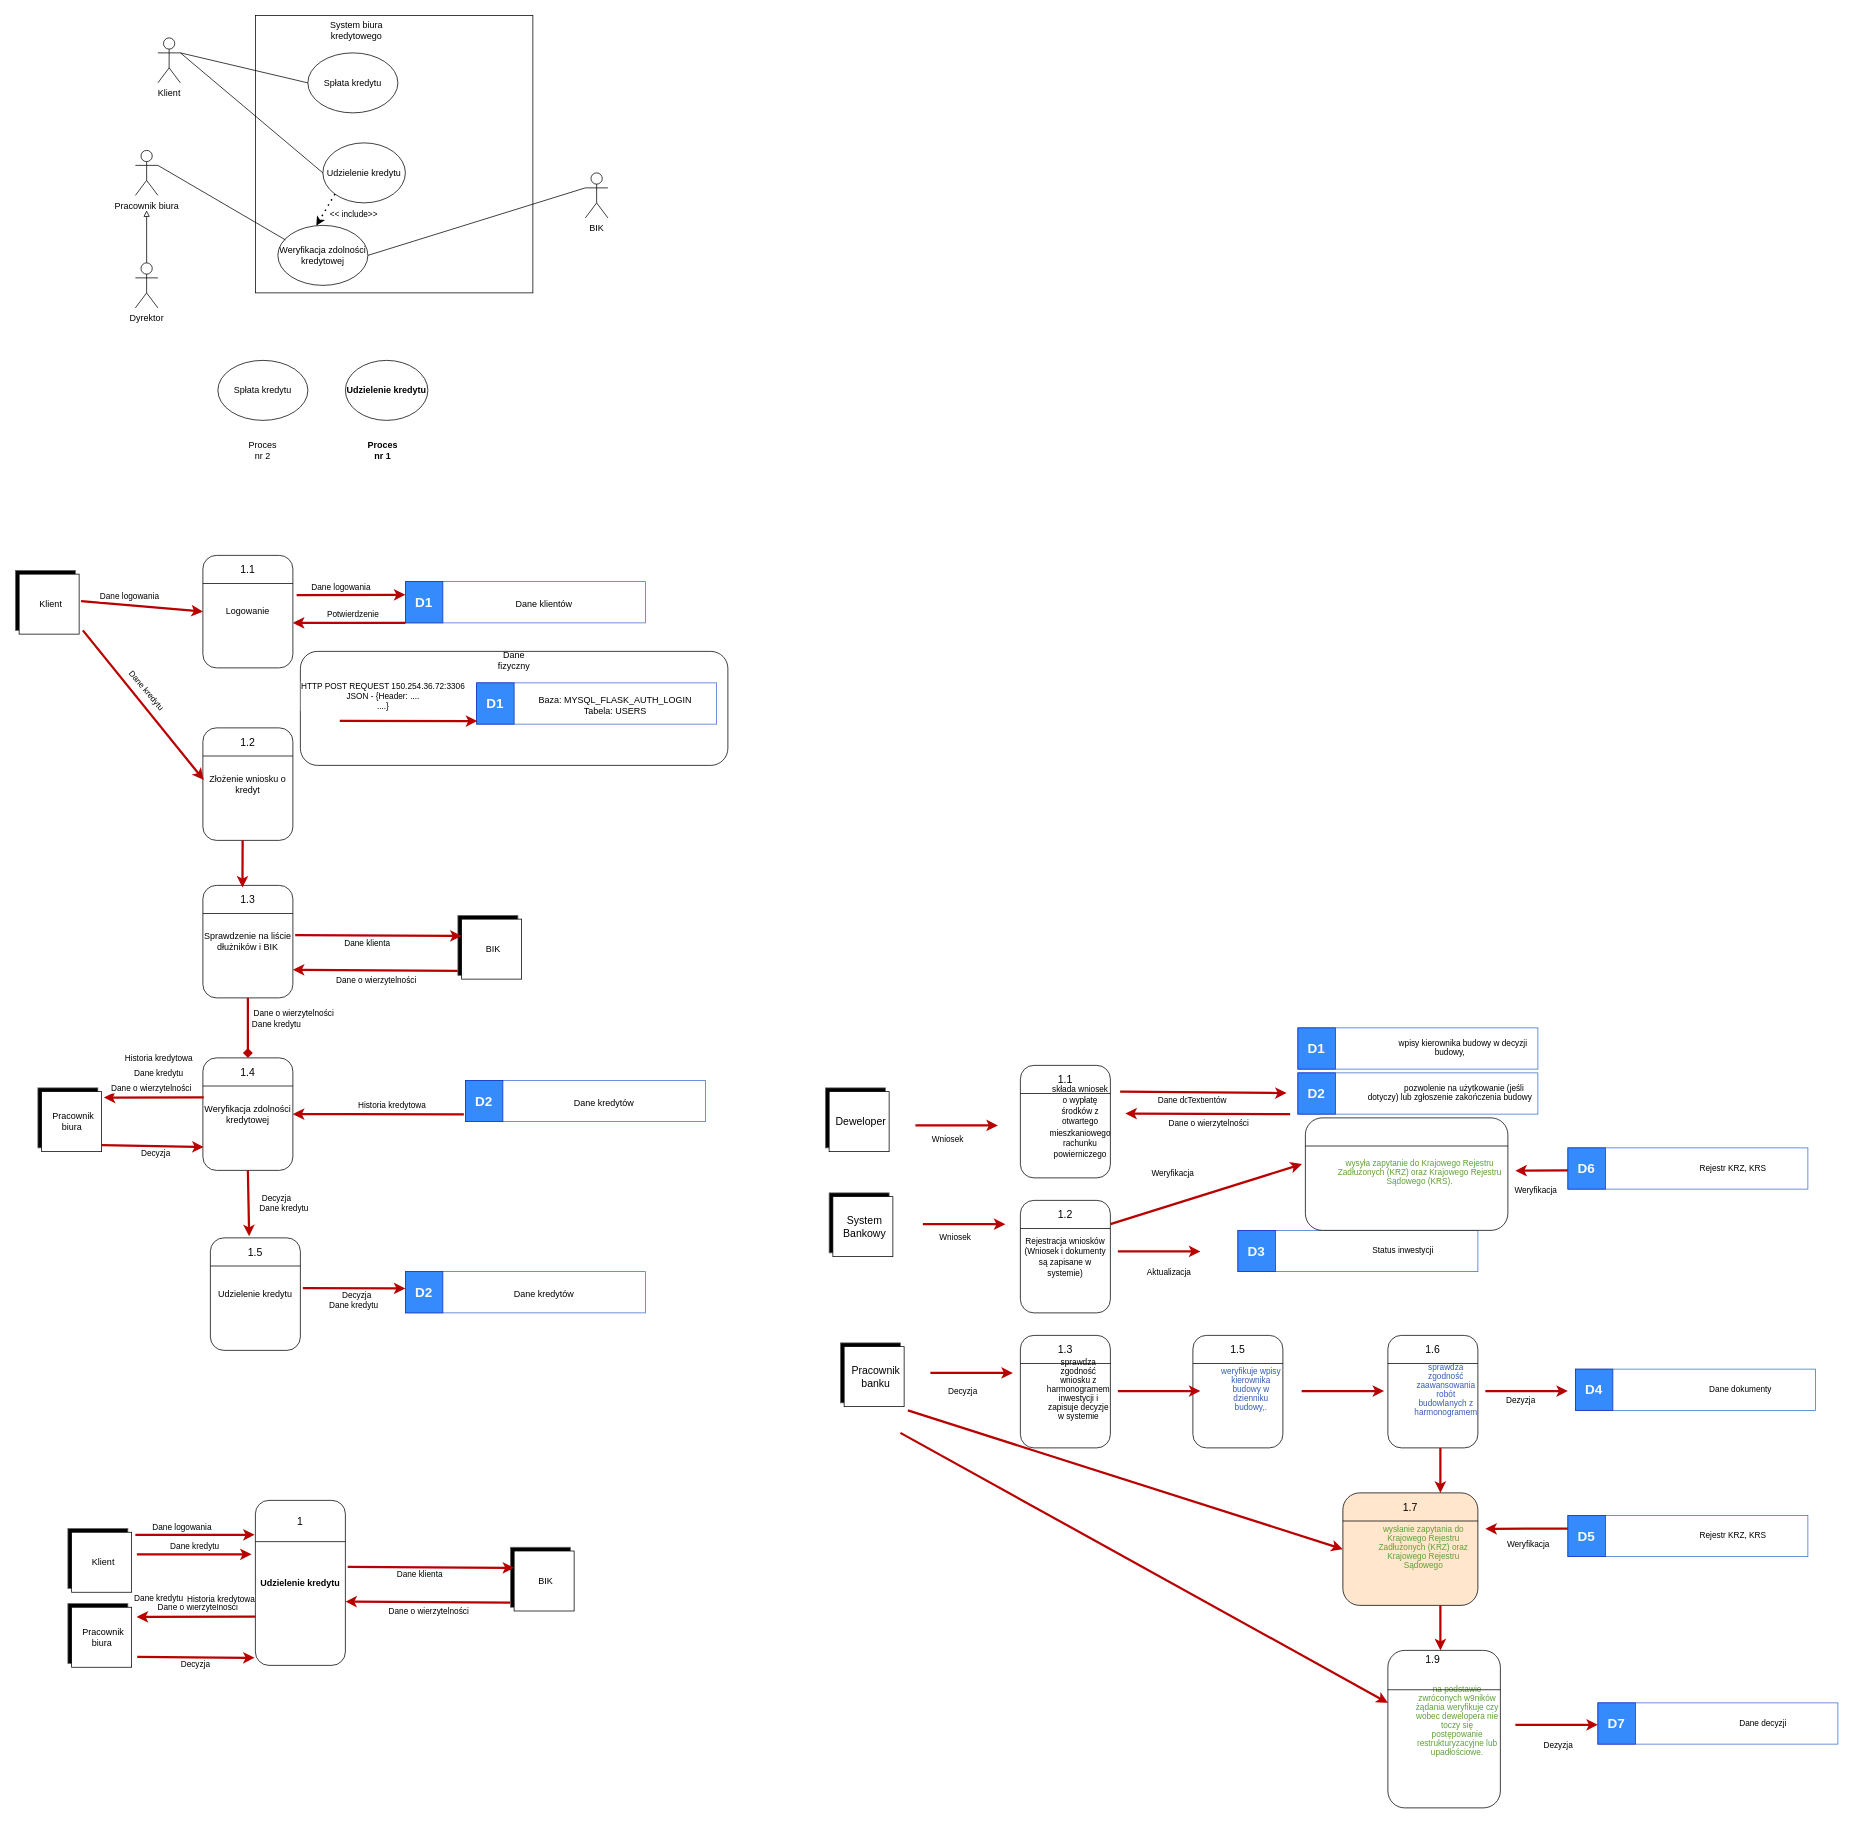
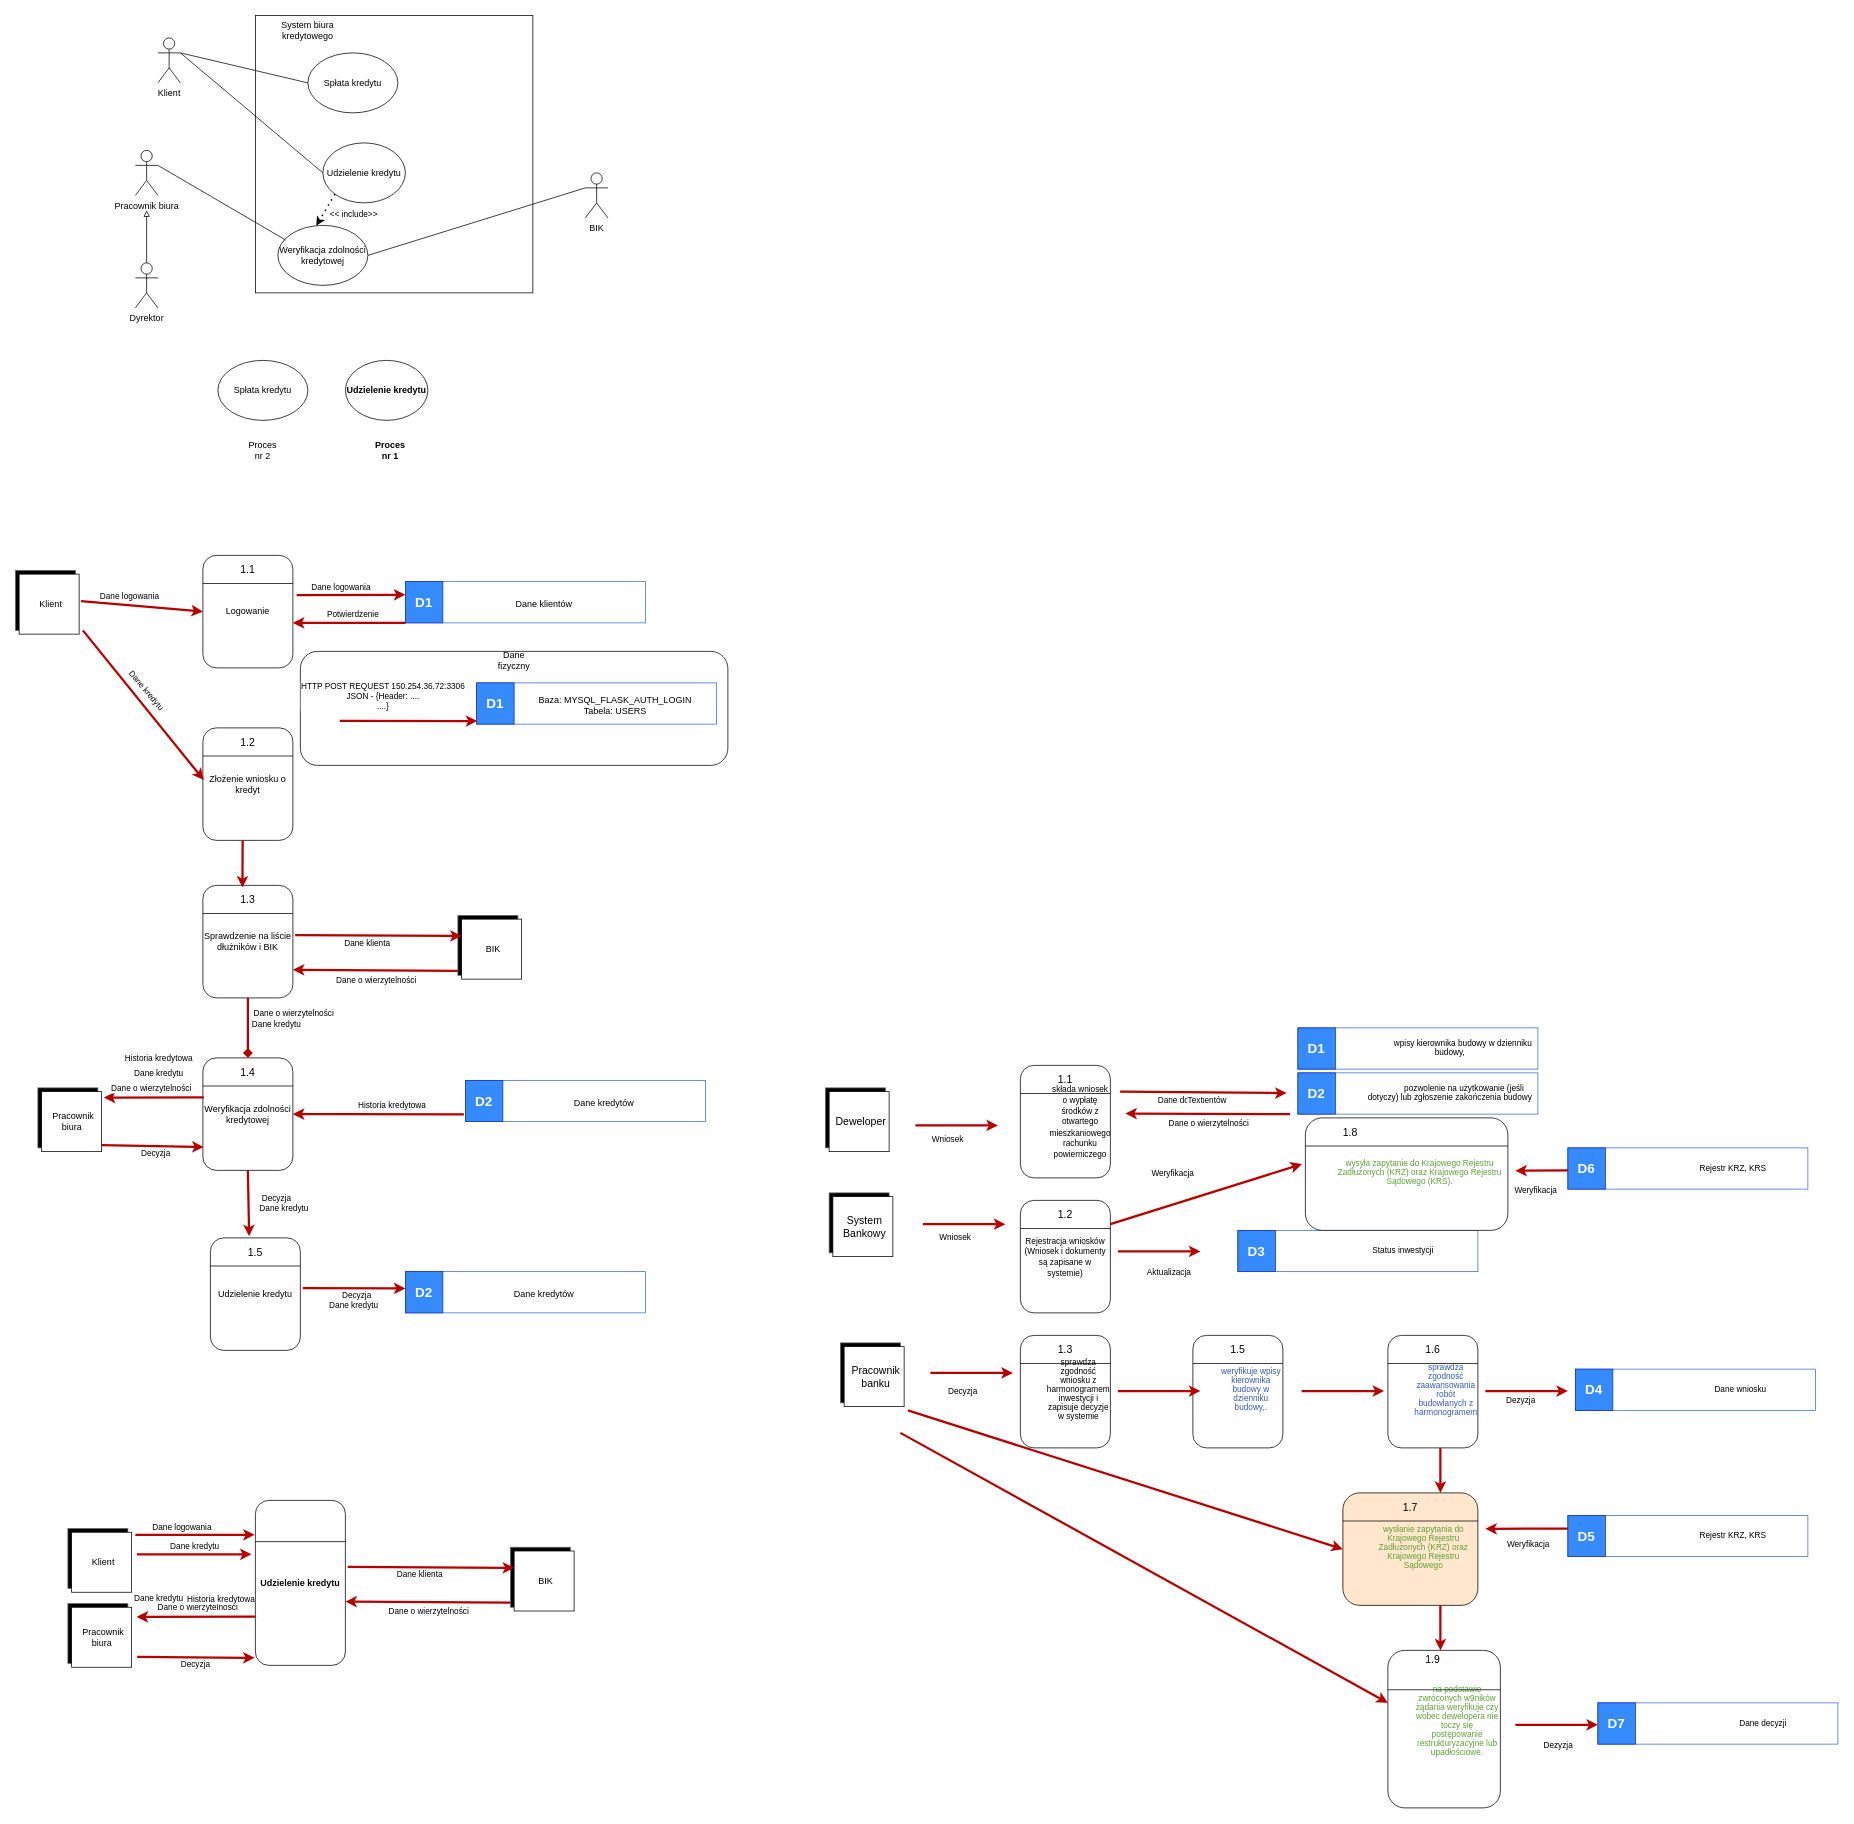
- <mxCell id="24" value="System biura kredytowego" style="text;html=1;strokeColor=none;fillColor=none;align=center;verticalAlign=middle;whiteSpace=wrap;rounded=0;" parent="1" vertex="1"><mxGeometry x="415" y="30" width="120" height="20" as="geometry" /></mxCell>
+ <mxCell id="24" value="System biura kredytowego" style="text;html=1;strokeColor=none;fillColor=none;align=center;verticalAlign=middle;whiteSpace=wrap;rounded=0;" parent="1" vertex="1"><mxGeometry x="350" y="30" width="120" height="20" as="geometry" /></mxCell>
- <mxCell id="108" value="Proces nr 1" style="text;html=1;strokeColor=none;fillColor=none;align=center;verticalAlign=middle;whiteSpace=wrap;rounded=0;fontStyle=1" parent="1" vertex="1"><mxGeometry x="490" y="590" width="40" height="20" as="geometry" /></mxCell>
+ <mxCell id="108" value="Proces nr 1" style="text;html=1;strokeColor=none;fillColor=none;align=center;verticalAlign=middle;whiteSpace=wrap;rounded=0;fontStyle=1" parent="1" vertex="1"><mxGeometry x="500" y="590" width="40" height="20" as="geometry" /></mxCell>
- <mxCell id="225" value="&lt;p style=&quot;margin: 0px 0px 8px 36px; text-indent: 34.8px; font-style: normal; font-variant-caps: normal; font-stretch: normal; font-size: 11px; line-height: normal; font-size-adjust: none; font-kerning: auto; font-variant-alternates: normal; font-variant-ligatures: normal; font-variant-numeric: normal; font-variant-east-asian: normal; font-variant-position: normal; font-variant-emoji: normal; font-feature-settings: normal; font-optical-sizing: auto; font-variation-settings: normal;&quot;&gt;wpisy kierownika budowy w decyzji budowy,&lt;br&gt;&lt;/p&gt;" style="text;html=1;strokeColor=none;fillColor=none;align=center;verticalAlign=middle;whiteSpace=wrap;rounded=0;" vertex="1" parent="222"><mxGeometry x="50" width="270" height="60" as="geometry" /></mxCell>
+ <mxCell id="225" value="&lt;p style=&quot;margin: 0px 0px 8px 36px; text-indent: 34.8px; font-style: normal; font-variant-caps: normal; font-stretch: normal; font-size: 11px; line-height: normal; font-size-adjust: none; font-kerning: auto; font-variant-alternates: normal; font-variant-ligatures: normal; font-variant-numeric: normal; font-variant-east-asian: normal; font-variant-position: normal; font-variant-emoji: normal; font-feature-settings: normal; font-optical-sizing: auto; font-variation-settings: normal;&quot;&gt;wpisy kierownika budowy w dzienniku budowy,&lt;br&gt;&lt;/p&gt;" style="text;html=1;strokeColor=none;fillColor=none;align=center;verticalAlign=middle;whiteSpace=wrap;rounded=0;" vertex="1" parent="222"><mxGeometry x="50" width="270" height="60" as="geometry" /></mxCell>
+ <mxCell id="253" value="&lt;font style=&quot;font-size: 14px&quot;&gt;1.8&lt;/font&gt;" style="text;html=1;strokeColor=none;fillColor=none;align=center;verticalAlign=middle;whiteSpace=wrap;rounded=0;" vertex="1" parent="251"><mxGeometry x="10" width="100" height="37.5" as="geometry" /></mxCell>
- <mxCell id="218" value="&lt;p style=&quot;margin: 0px 0px 8px 36px; text-indent: 34.8px; font-style: normal; font-variant-caps: normal; font-stretch: normal; font-size: 11px; line-height: normal; font-size-adjust: none; font-kerning: auto; font-variant-alternates: normal; font-variant-ligatures: normal; font-variant-numeric: normal; font-variant-east-asian: normal; font-variant-position: normal; font-variant-emoji: normal; font-feature-settings: normal; font-optical-sizing: auto; font-variation-settings: normal;&quot;&gt;Dane dokumenty&lt;/p&gt;" style="text;html=1;strokeColor=none;fillColor=none;align=center;verticalAlign=middle;whiteSpace=wrap;rounded=0;" vertex="1" parent="215"><mxGeometry x="50" width="270" height="60" as="geometry" /></mxCell>
+ <mxCell id="218" value="&lt;p style=&quot;margin: 0px 0px 8px 36px; text-indent: 34.8px; font-style: normal; font-variant-caps: normal; font-stretch: normal; font-size: 11px; line-height: normal; font-size-adjust: none; font-kerning: auto; font-variant-alternates: normal; font-variant-ligatures: normal; font-variant-numeric: normal; font-variant-east-asian: normal; font-variant-position: normal; font-variant-emoji: normal; font-feature-settings: normal; font-optical-sizing: auto; font-variation-settings: normal;&quot;&gt;Dane wniosku&lt;/p&gt;" style="text;html=1;strokeColor=none;fillColor=none;align=center;verticalAlign=middle;whiteSpace=wrap;rounded=0;" vertex="1" parent="215"><mxGeometry x="50" width="270" height="60" as="geometry" /></mxCell>
- <mxCell id="112" value="&lt;font style=&quot;font-size: 14px&quot;&gt;1&lt;/font&gt;" style="text;html=1;strokeColor=none;fillColor=none;align=center;verticalAlign=middle;whiteSpace=wrap;rounded=0;" parent="110" vertex="1"><mxGeometry x="10" width="100" height="55.0" as="geometry" /></mxCell>
